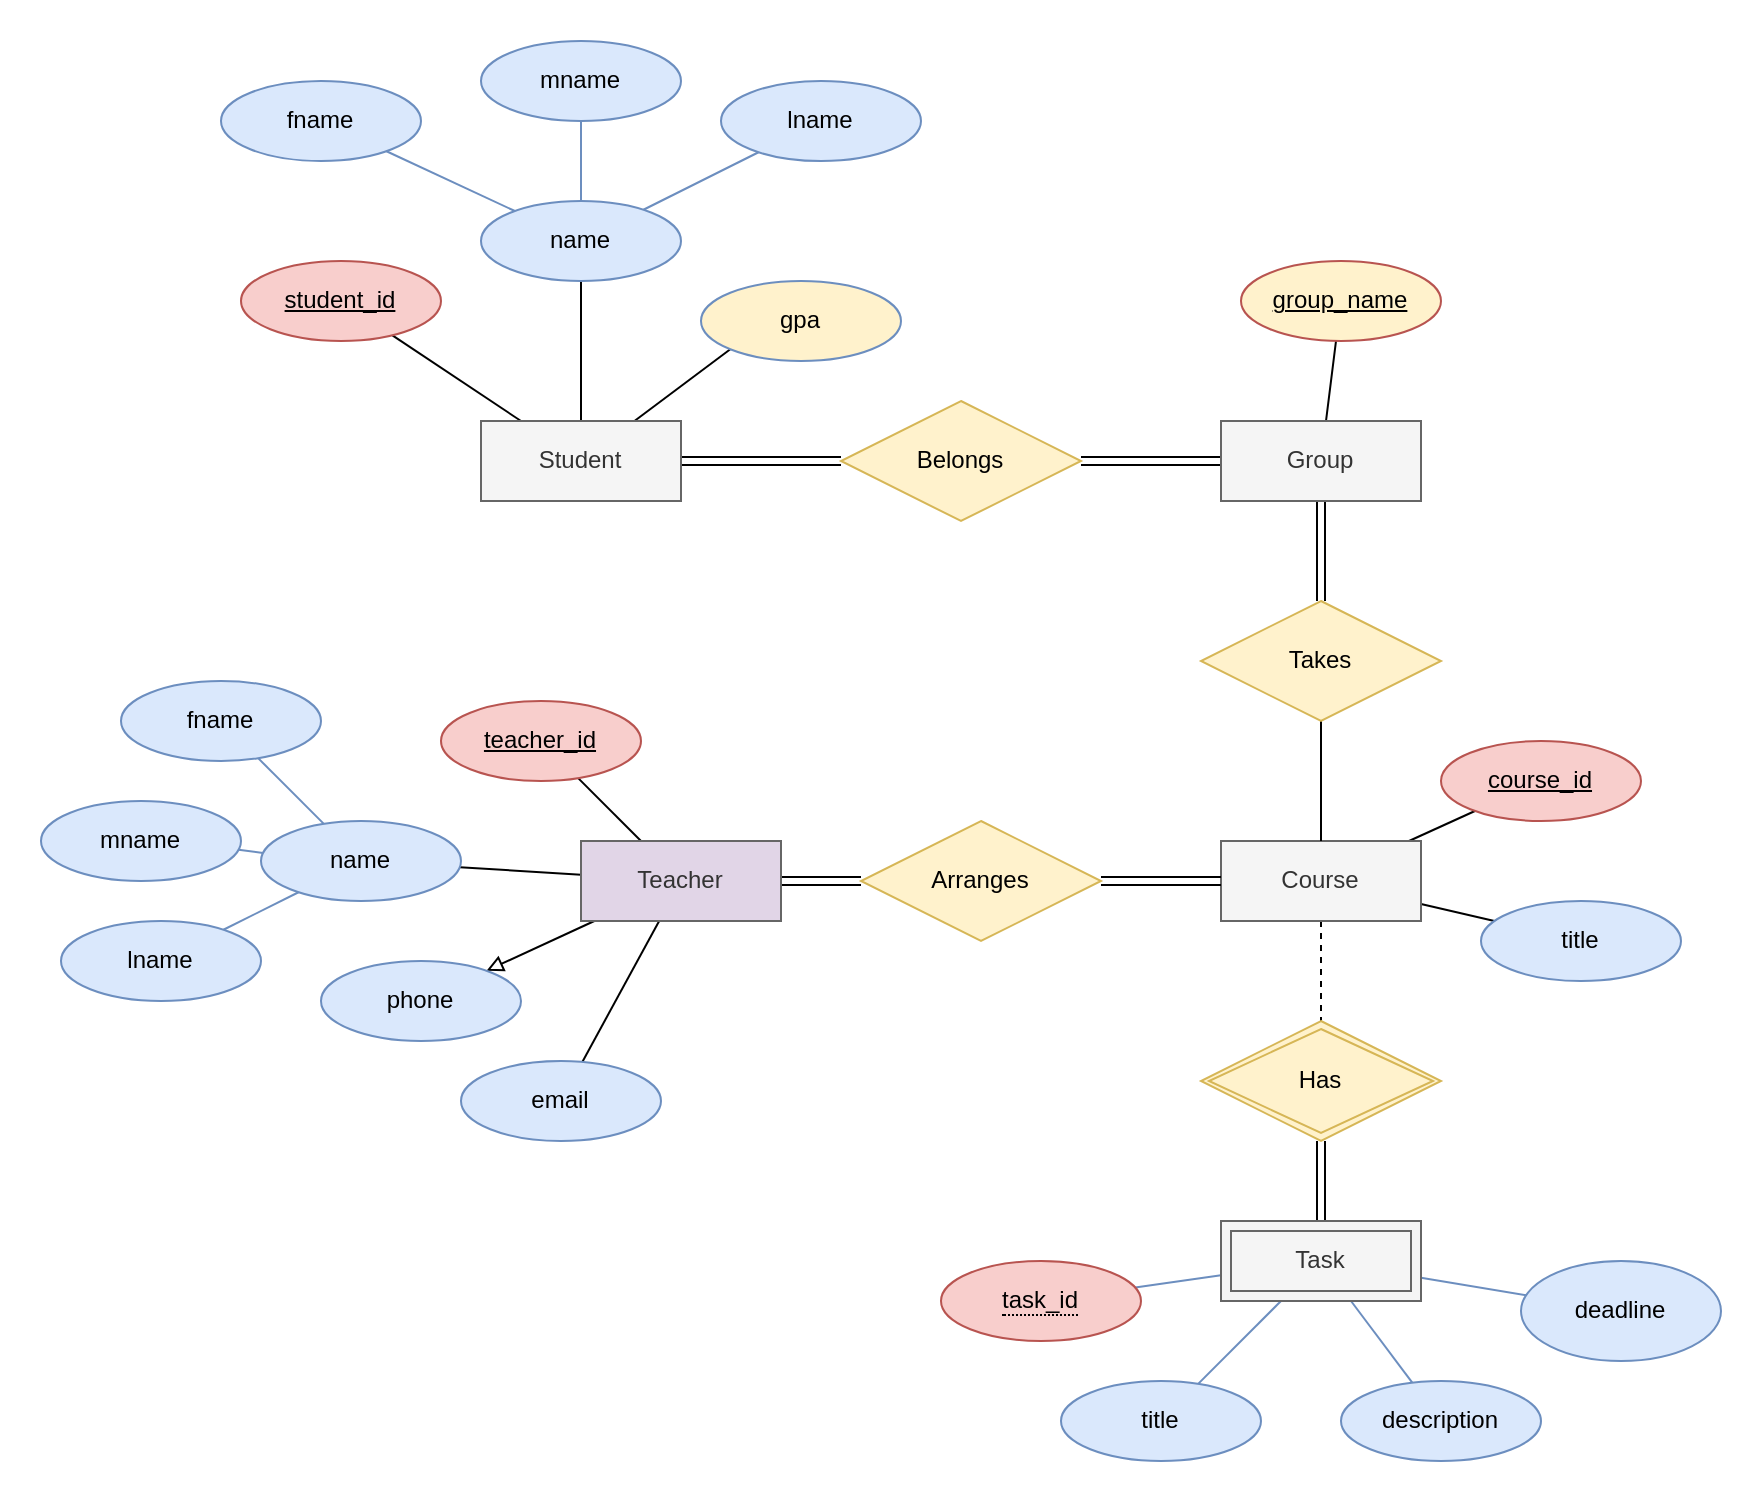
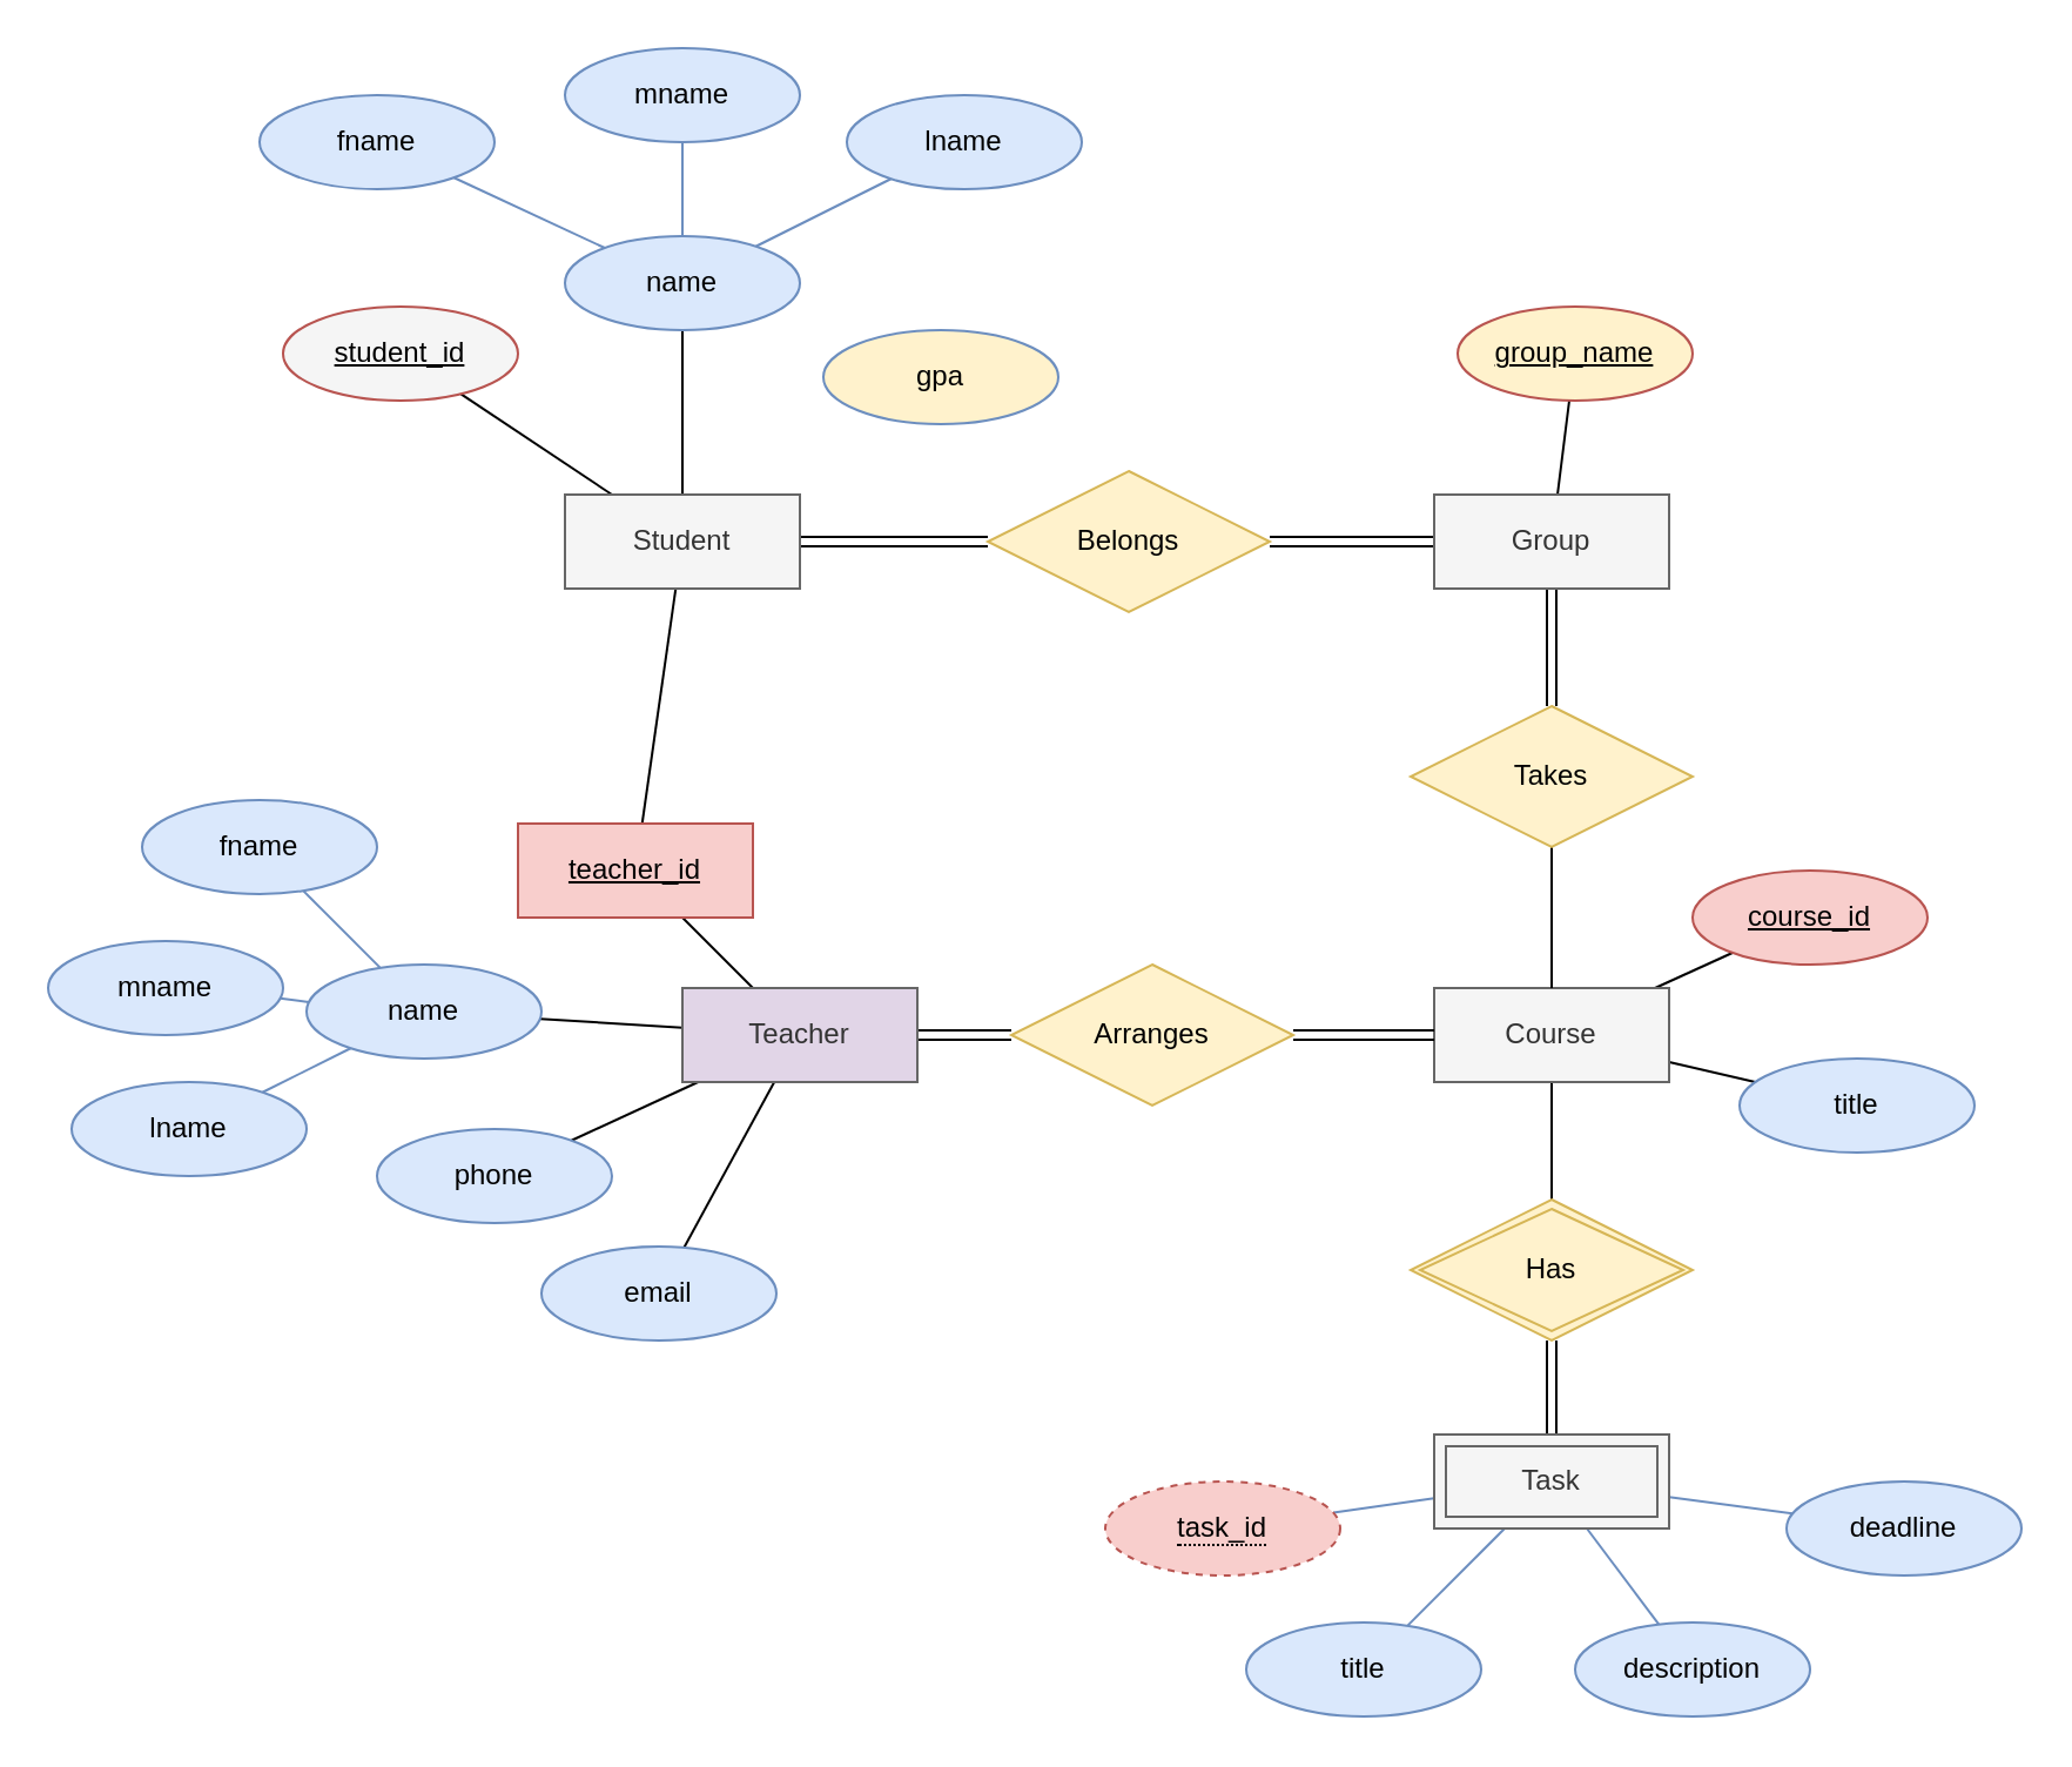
- <mxCell id="7" value="student_id" style="ellipse;whiteSpace=wrap;html=1;align=center;fontStyle=4;fillColor=#f8cecc;strokeColor=#b85450;" parent="1" vertex="1"><mxGeometry x="120" y="130" width="100" height="40" as="geometry" /></mxCell>
+ <mxCell id="7" value="student_id" style="ellipse;whiteSpace=wrap;html=1;align=center;fontStyle=4;fillColor=#f5f5f5;strokeColor=#b85450;" parent="1" vertex="1"><mxGeometry x="120" y="130" width="100" height="40" as="geometry" /></mxCell>
- <mxCell id="4" style="edgeStyle=none;rounded=0;orthogonalLoop=1;jettySize=auto;html=1;entryX=0;entryY=1;entryDx=0;entryDy=0;endArrow=none;endFill=0;" parent="1" source="6" target="13" edge="1"><mxGeometry relative="1" as="geometry" /></mxCell>
+ <mxCell id="4" style="edgeStyle=none;rounded=0;orthogonalLoop=1;jettySize=auto;html=1;endArrow=none;endFill=0;" parent="1" source="6" target="25" edge="1"><mxGeometry relative="1" as="geometry" /></mxCell>
- <mxCell id="25" value="teacher_id" style="ellipse;whiteSpace=wrap;html=1;align=center;fontStyle=4;fillColor=#f8cecc;strokeColor=#b85450;" parent="1" vertex="1"><mxGeometry x="220" y="350" width="100" height="40" as="geometry" /></mxCell>
+ <mxCell id="25" value="teacher_id" style="whiteSpace=wrap;html=1;align=center;fontStyle=4;fillColor=#f8cecc;strokeColor=#b85450;rounded=0;" parent="1" vertex="1"><mxGeometry x="220" y="350" width="100" height="40" as="geometry" /></mxCell>
- <mxCell id="22" style="edgeStyle=none;rounded=0;orthogonalLoop=1;jettySize=auto;html=1;endArrow=block;endFill=0;" parent="1" source="24" target="56" edge="1"><mxGeometry relative="1" as="geometry" /></mxCell>
+ <mxCell id="22" style="edgeStyle=none;rounded=0;orthogonalLoop=1;jettySize=auto;html=1;endArrow=none;endFill=0;" parent="1" source="24" target="56" edge="1"><mxGeometry relative="1" as="geometry" /></mxCell>
- <mxCell id="26" style="edgeStyle=none;rounded=0;orthogonalLoop=1;jettySize=auto;html=1;entryX=0.5;entryY=0;entryDx=0;entryDy=0;endArrow=none;endFill=0;exitX=0.5;exitY=1;exitDx=0;exitDy=0;dashed=1;" parent="1" source="29" target="37" edge="1"><mxGeometry relative="1" as="geometry"><mxPoint x="660" y="500" as="targetPoint" /></mxGeometry></mxCell>
+ <mxCell id="26" style="edgeStyle=none;rounded=0;orthogonalLoop=1;jettySize=auto;html=1;entryX=0.5;entryY=0;entryDx=0;entryDy=0;endArrow=none;endFill=0;exitX=0.5;exitY=1;exitDx=0;exitDy=0;" parent="1" source="29" target="37" edge="1"><mxGeometry relative="1" as="geometry"><mxPoint x="660" y="500" as="targetPoint" /></mxGeometry></mxCell>
- <mxCell id="46" value="&lt;span style=&quot;border-bottom: 1px dotted&quot;&gt;task_id&lt;/span&gt;" style="ellipse;whiteSpace=wrap;html=1;align=center;fillColor=#f8cecc;strokeColor=#b85450;" parent="1" vertex="1"><mxGeometry x="470" y="630" width="100" height="40" as="geometry" /></mxCell>
+ <mxCell id="46" value="&lt;span style=&quot;border-bottom: 1px dotted&quot;&gt;task_id&lt;/span&gt;" style="ellipse;whiteSpace=wrap;html=1;align=center;fillColor=#f8cecc;strokeColor=#b85450;dashed=1;" parent="1" vertex="1"><mxGeometry x="470" y="630" width="100" height="40" as="geometry" /></mxCell>
- <mxCell id="43" value="deadline" style="ellipse;whiteSpace=wrap;html=1;align=center;fillColor=#dae8fc;strokeColor=#6c8ebf;" parent="1" vertex="1"><mxGeometry x="760" y="630" width="100" height="50" as="geometry" /></mxCell>
+ <mxCell id="43" value="deadline" style="ellipse;whiteSpace=wrap;html=1;align=center;fillColor=#dae8fc;strokeColor=#6c8ebf;" parent="1" vertex="1"><mxGeometry x="760" y="630" width="100" height="40" as="geometry" /></mxCell>
